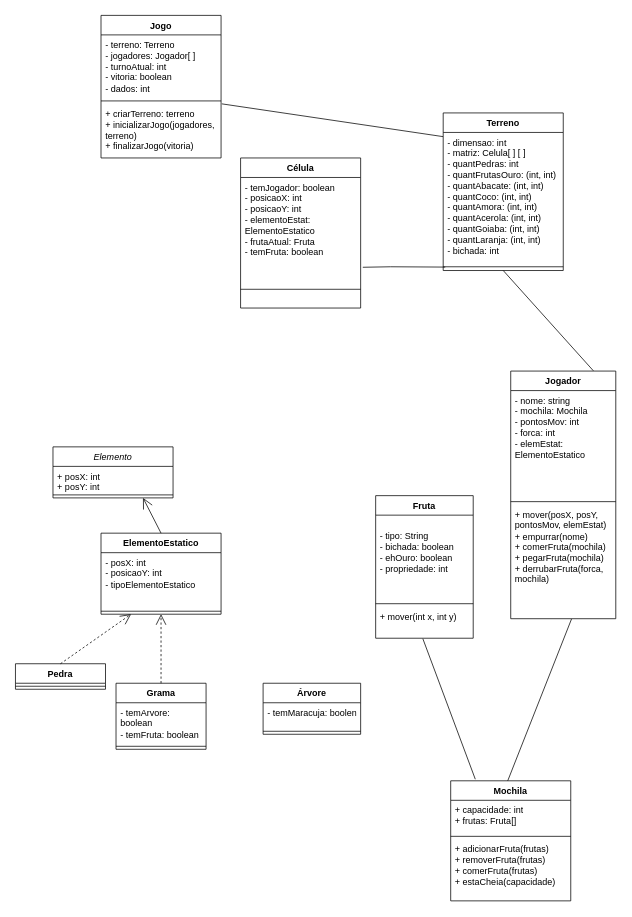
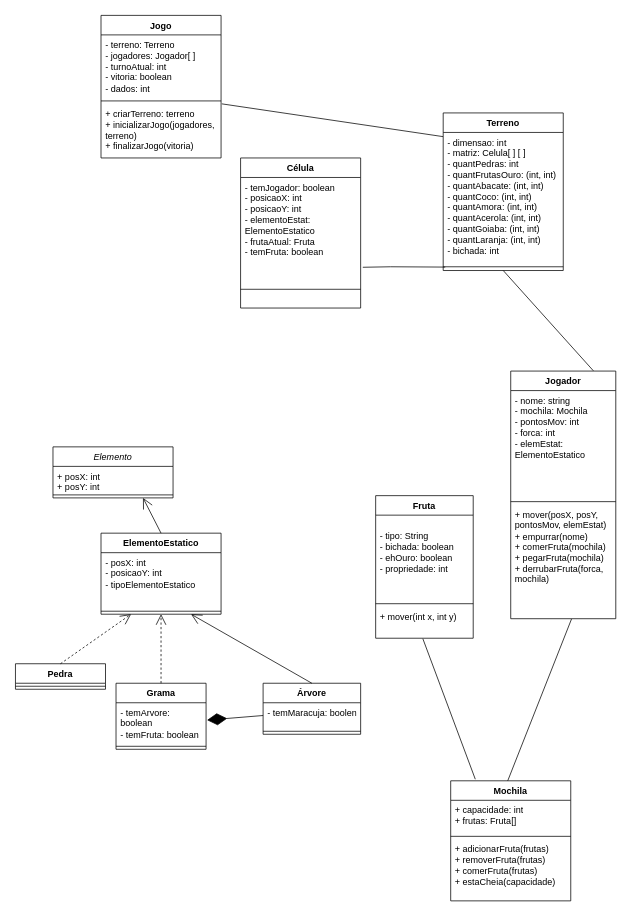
+ <mxCell id="46" value="" style="endArrow=open;endFill=1;endSize=12;html=1;rounded=0;exitX=0.5;exitY=0;exitDx=0;exitDy=0;entryX=0.75;entryY=1;entryDx=0;entryDy=0;" edge="1" parent="1" source="26" target="40"><mxGeometry width="160" relative="1" as="geometry"><mxPoint x="170" y="790" as="sourcePoint" /><mxPoint x="330" y="790" as="targetPoint" /></mxGeometry></mxCell>
+ <mxCell id="47" value="" style="endArrow=diamondThin;endFill=1;endSize=24;html=1;rounded=0;entryX=1.011;entryY=0.428;entryDx=0;entryDy=0;entryPerimeter=0;exitX=0;exitY=0.5;exitDx=0;exitDy=0;" edge="1" parent="1" source="27" target="30"><mxGeometry width="160" relative="1" as="geometry"><mxPoint x="340" y="1010" as="sourcePoint" /><mxPoint x="500" y="1010" as="targetPoint" /></mxGeometry></mxCell>
